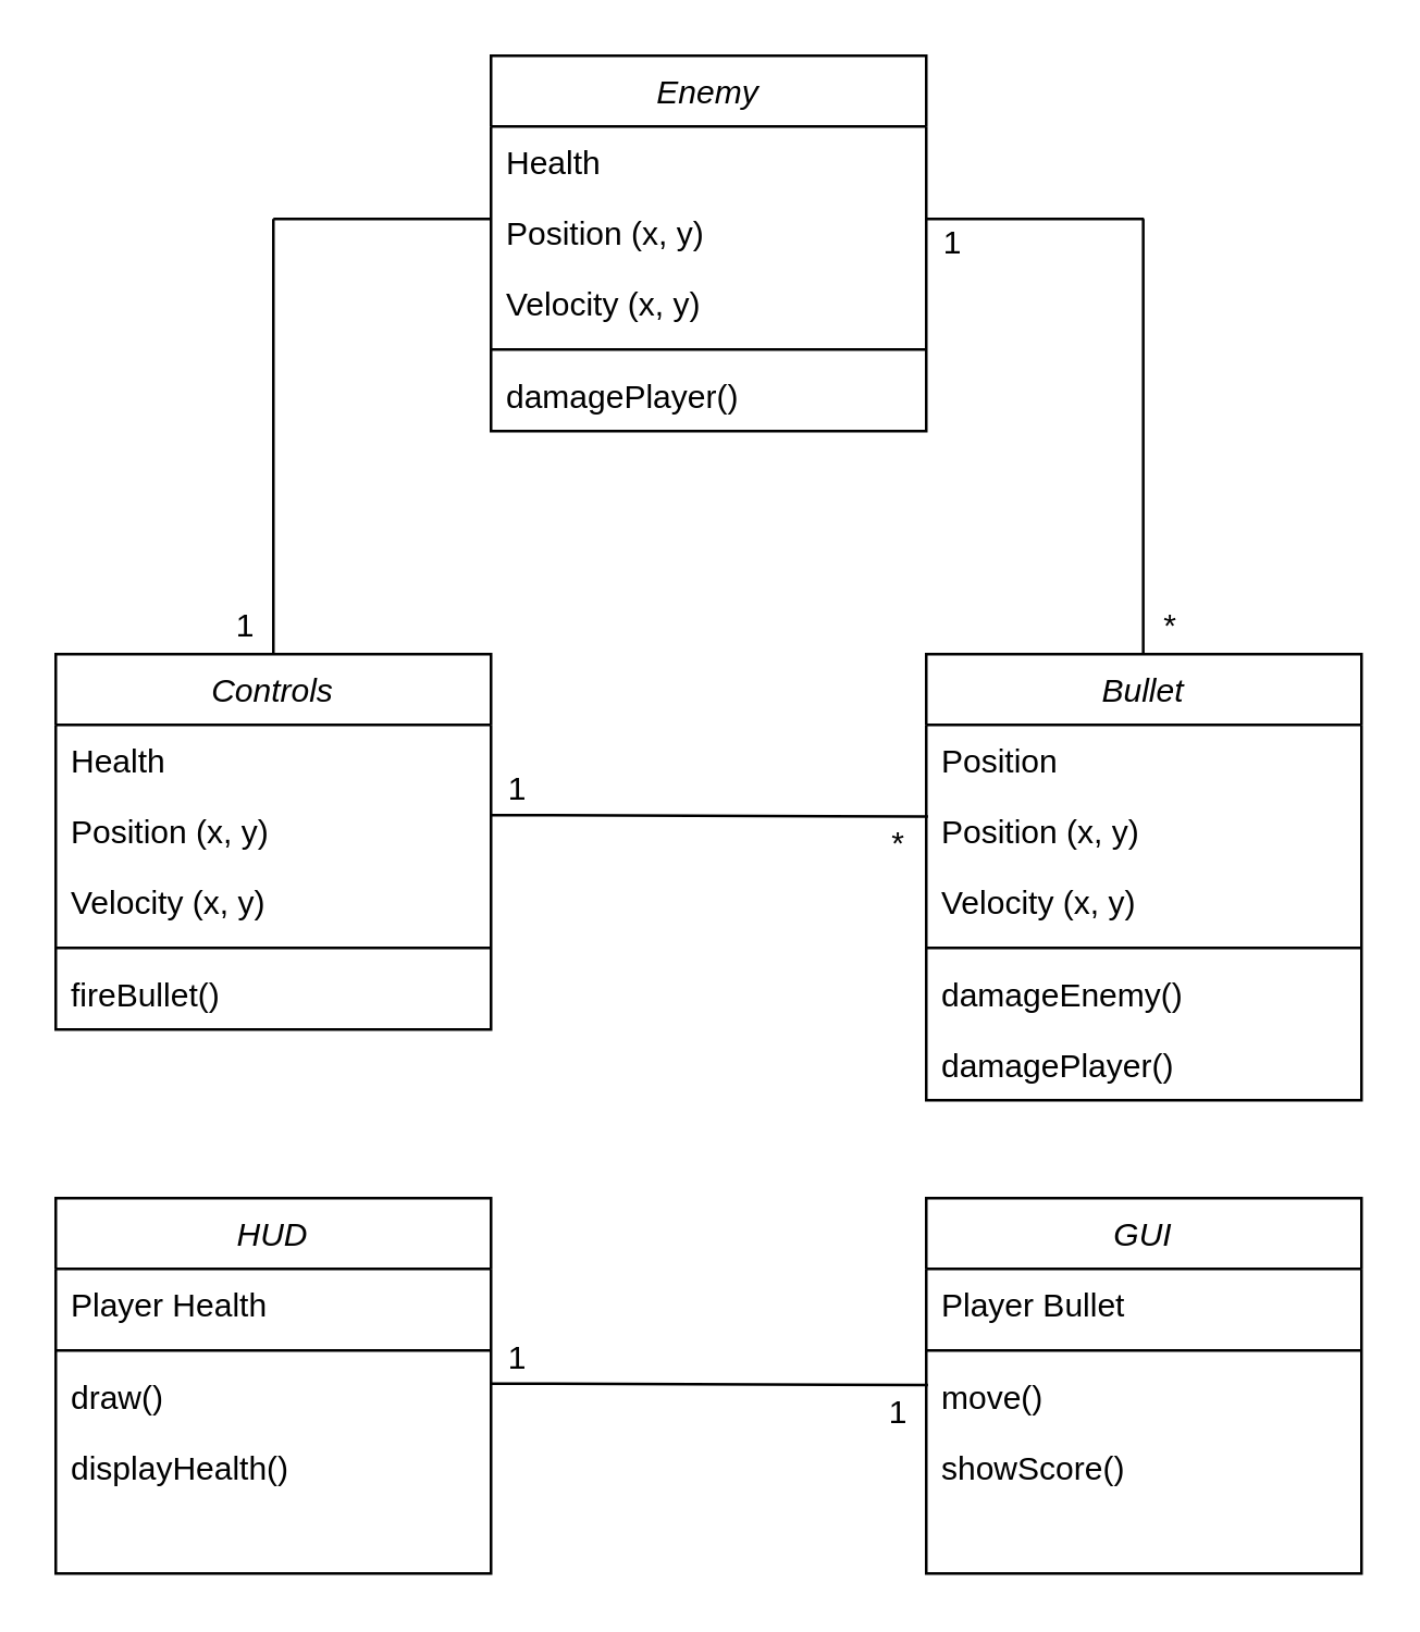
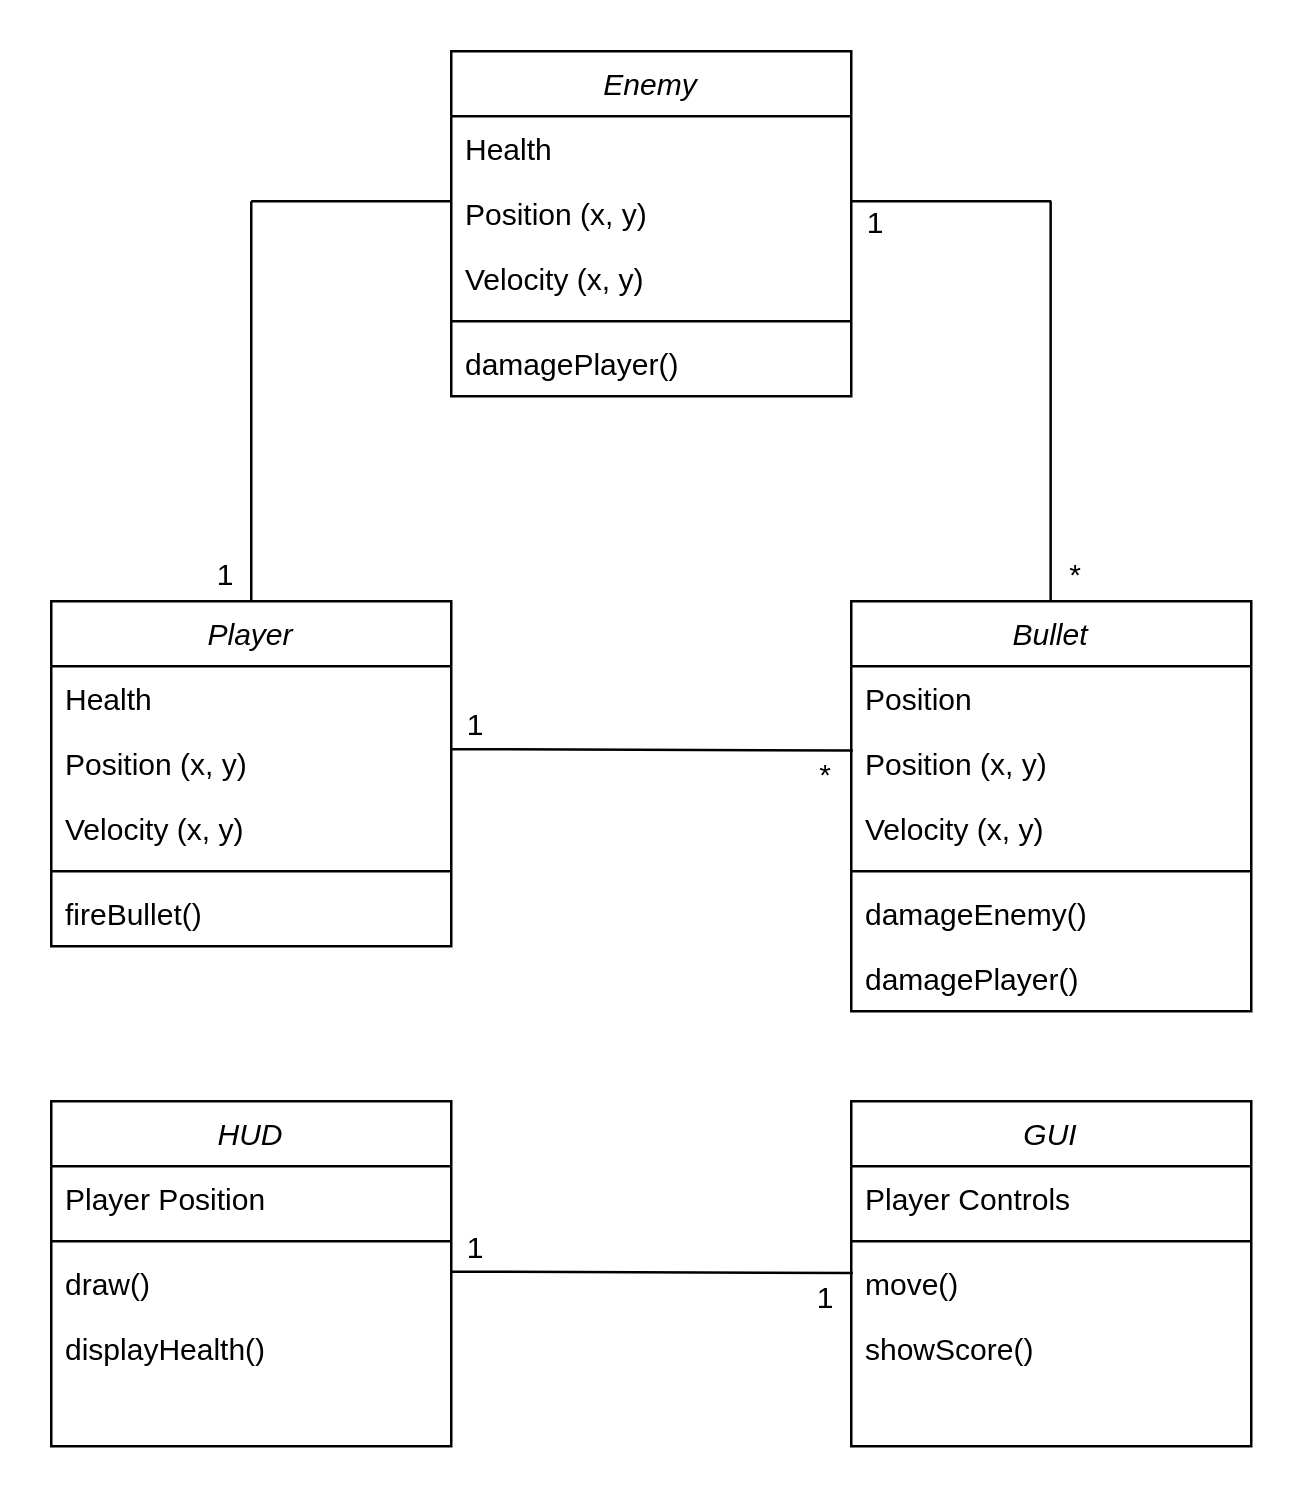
- <mxCell id="2" value="Controls" style="swimlane;fontStyle=2;align=center;verticalAlign=top;childLayout=stackLayout;horizontal=1;startSize=26;horizontalStack=0;resizeParent=1;resizeLast=0;collapsible=1;marginBottom=0;rounded=0;shadow=0;strokeWidth=1;" parent="1" vertex="1"><mxGeometry x="20" y="240" width="160" height="138" as="geometry"><mxRectangle x="230" y="140" width="160" height="26" as="alternateBounds" /></mxGeometry></mxCell>
+ <mxCell id="2" value="Player" style="swimlane;fontStyle=2;align=center;verticalAlign=top;childLayout=stackLayout;horizontal=1;startSize=26;horizontalStack=0;resizeParent=1;resizeLast=0;collapsible=1;marginBottom=0;rounded=0;shadow=0;strokeWidth=1;" parent="1" vertex="1"><mxGeometry x="20" y="240" width="160" height="138" as="geometry"><mxRectangle x="230" y="140" width="160" height="26" as="alternateBounds" /></mxGeometry></mxCell>
- <mxCell id="30" value="Player Health" style="text;align=left;verticalAlign=top;spacingLeft=4;spacingRight=4;overflow=hidden;rotatable=0;points=[[0,0.5],[1,0.5]];portConstraint=eastwest;rounded=0;shadow=0;html=0;" parent="29" vertex="1"><mxGeometry y="26" width="160" height="26" as="geometry" /></mxCell>
+ <mxCell id="30" value="Player Position" style="text;align=left;verticalAlign=top;spacingLeft=4;spacingRight=4;overflow=hidden;rotatable=0;points=[[0,0.5],[1,0.5]];portConstraint=eastwest;rounded=0;shadow=0;html=0;" parent="29" vertex="1"><mxGeometry y="26" width="160" height="26" as="geometry" /></mxCell>
- <mxCell id="35" value="Player Bullet" style="text;align=left;verticalAlign=top;spacingLeft=4;spacingRight=4;overflow=hidden;rotatable=0;points=[[0,0.5],[1,0.5]];portConstraint=eastwest;rounded=0;shadow=0;html=0;" parent="34" vertex="1"><mxGeometry y="26" width="160" height="26" as="geometry" /></mxCell>
+ <mxCell id="35" value="Player Controls" style="text;align=left;verticalAlign=top;spacingLeft=4;spacingRight=4;overflow=hidden;rotatable=0;points=[[0,0.5],[1,0.5]];portConstraint=eastwest;rounded=0;shadow=0;html=0;" parent="34" vertex="1"><mxGeometry y="26" width="160" height="26" as="geometry" /></mxCell>
